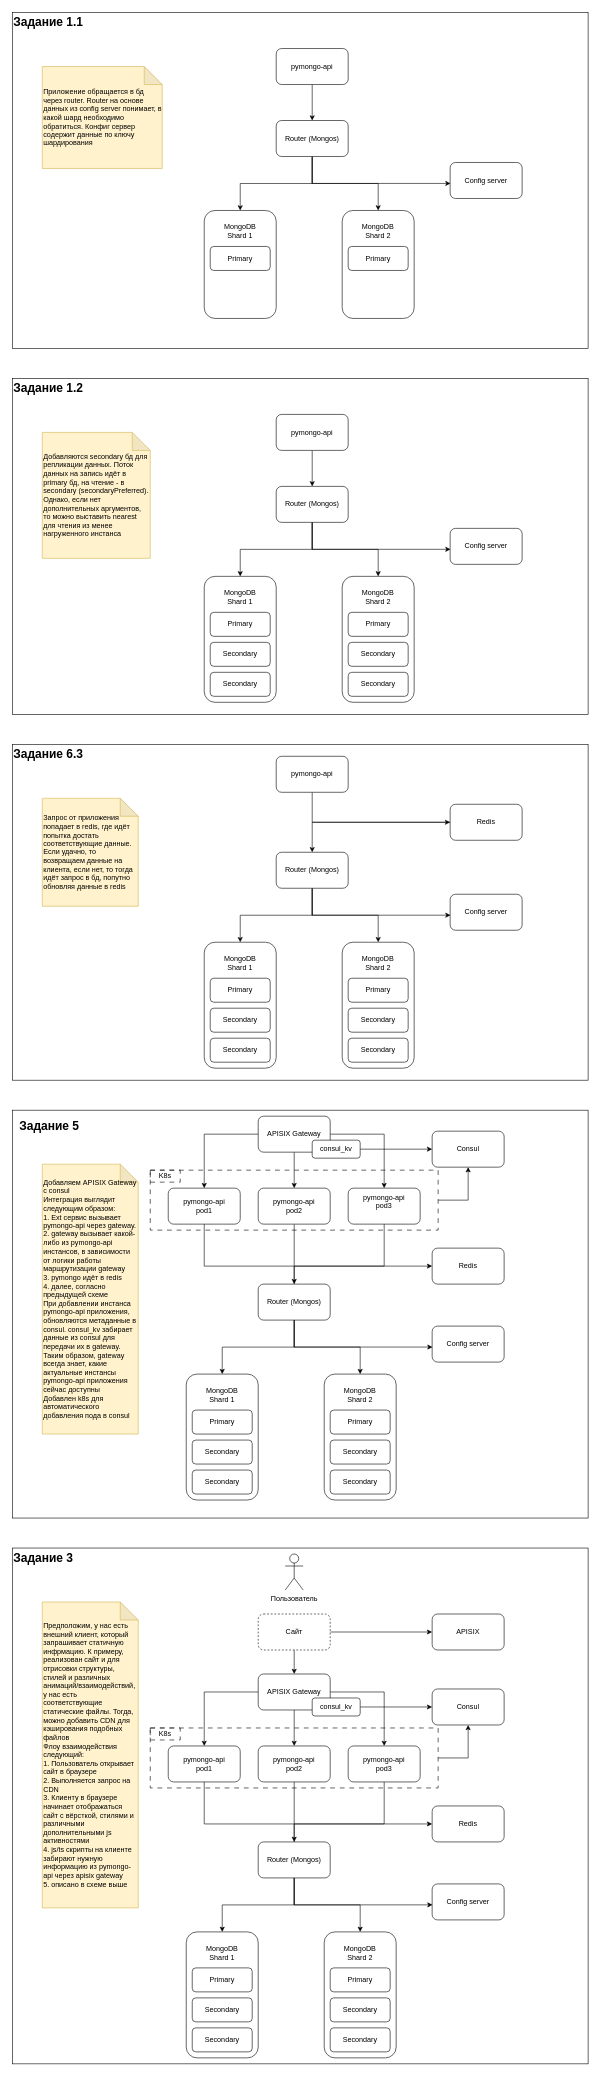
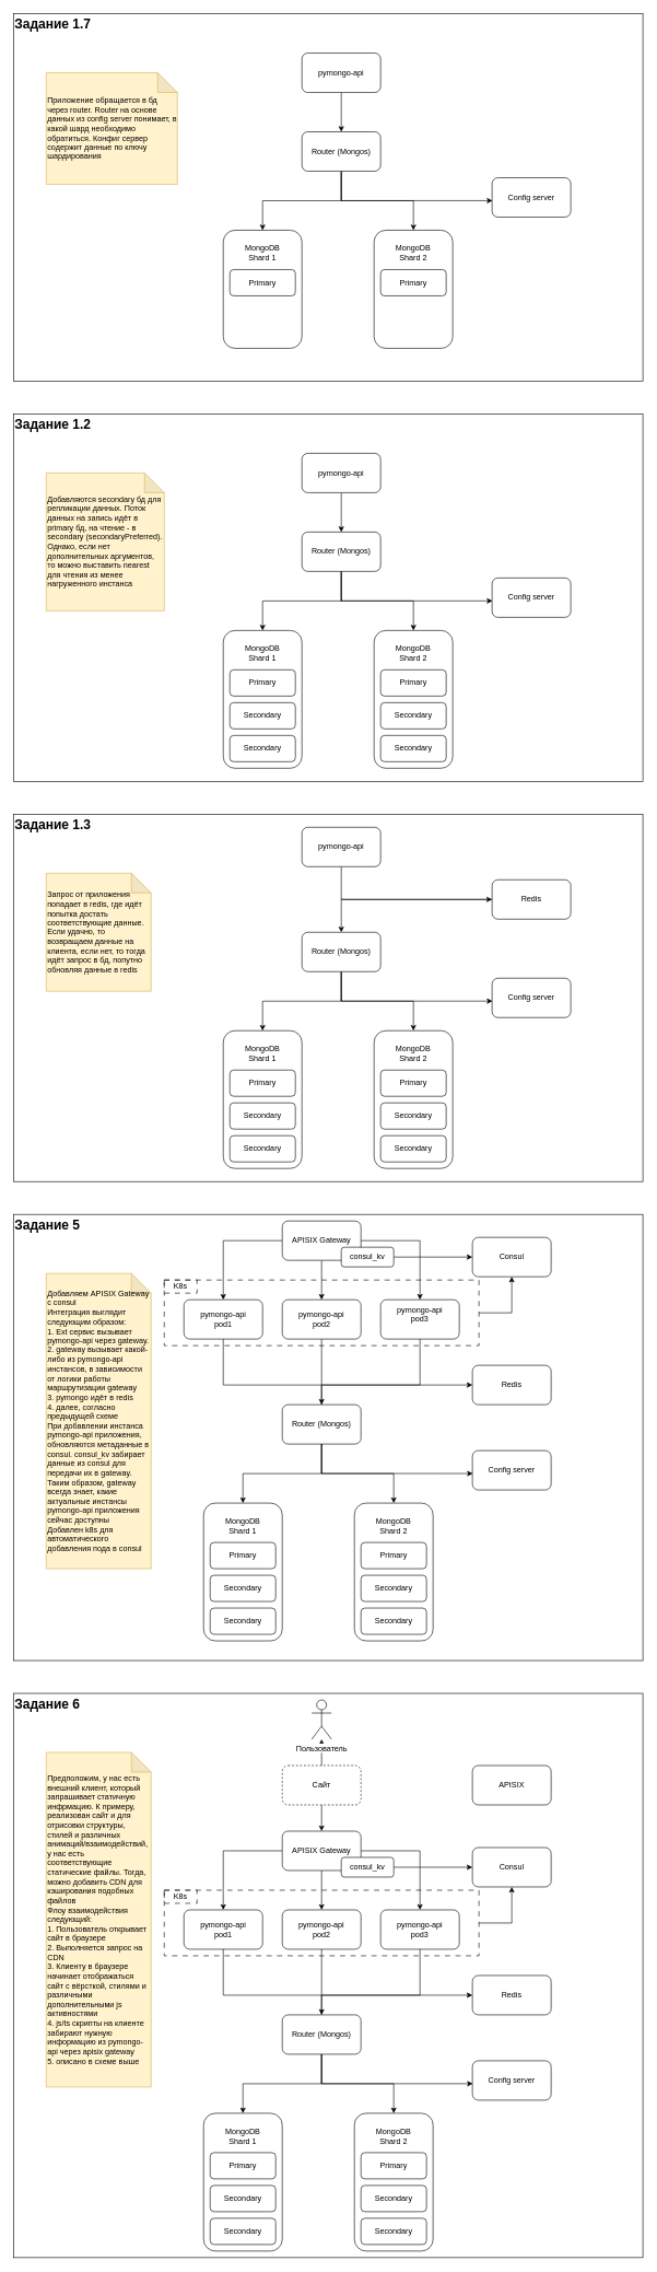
- <mxCell id="5" value="Задание 1.1" style="text;html=1;align=left;verticalAlign=middle;whiteSpace=wrap;rounded=0;fontSize=20;fontStyle=1" parent="1" vertex="1"><mxGeometry x="20" y="20" width="170" height="30" as="geometry" /></mxCell>
+ <mxCell id="5" value="Задание 1.7" style="text;html=1;align=left;verticalAlign=middle;whiteSpace=wrap;rounded=0;fontSize=20;fontStyle=1" parent="1" vertex="1"><mxGeometry x="20" y="20" width="170" height="30" as="geometry" /></mxCell>
- <mxCell id="43" value="Задание 6.3" style="text;html=1;align=left;verticalAlign=middle;whiteSpace=wrap;rounded=0;fontSize=20;fontStyle=1" parent="1" vertex="1"><mxGeometry x="20" y="1240" width="170" height="30" as="geometry" /></mxCell>
+ <mxCell id="43" value="Задание 1.3" style="text;html=1;align=left;verticalAlign=middle;whiteSpace=wrap;rounded=0;fontSize=20;fontStyle=1" parent="1" vertex="1"><mxGeometry x="20" y="1240" width="170" height="30" as="geometry" /></mxCell>
- <mxCell id="67" value="Задание 5" style="text;html=1;align=left;verticalAlign=middle;whiteSpace=wrap;rounded=0;fontSize=20;fontStyle=1" parent="1" vertex="1"><mxGeometry x="30" y="1860" width="170" height="30" as="geometry" /></mxCell>
+ <mxCell id="67" value="Задание 5" style="text;html=1;align=left;verticalAlign=middle;whiteSpace=wrap;rounded=0;fontSize=20;fontStyle=1" parent="1" vertex="1"><mxGeometry x="20" y="1850" width="170" height="30" as="geometry" /></mxCell>
- <mxCell id="102" value="Задание 3" style="text;html=1;align=left;verticalAlign=middle;whiteSpace=wrap;rounded=0;fontSize=20;fontStyle=1" vertex="1" parent="1"><mxGeometry x="20" y="2580" width="170" height="30" as="geometry" /></mxCell>
+ <mxCell id="102" value="Задание 6" style="text;html=1;align=left;verticalAlign=middle;whiteSpace=wrap;rounded=0;fontSize=20;fontStyle=1" vertex="1" parent="1"><mxGeometry x="20" y="2580" width="170" height="30" as="geometry" /></mxCell>
- <mxCell id="133" style="edgeStyle=orthogonalEdgeStyle;rounded=0;orthogonalLoop=1;jettySize=auto;html=1;" edge="1" parent="1" source="134" target="136"><mxGeometry relative="1" as="geometry" /></mxCell>
+ <mxCell id="133" style="edgeStyle=orthogonalEdgeStyle;rounded=0;orthogonalLoop=1;jettySize=auto;html=1;" edge="1" parent="1" source="134" target="135"><mxGeometry relative="1" as="geometry" /></mxCell>
